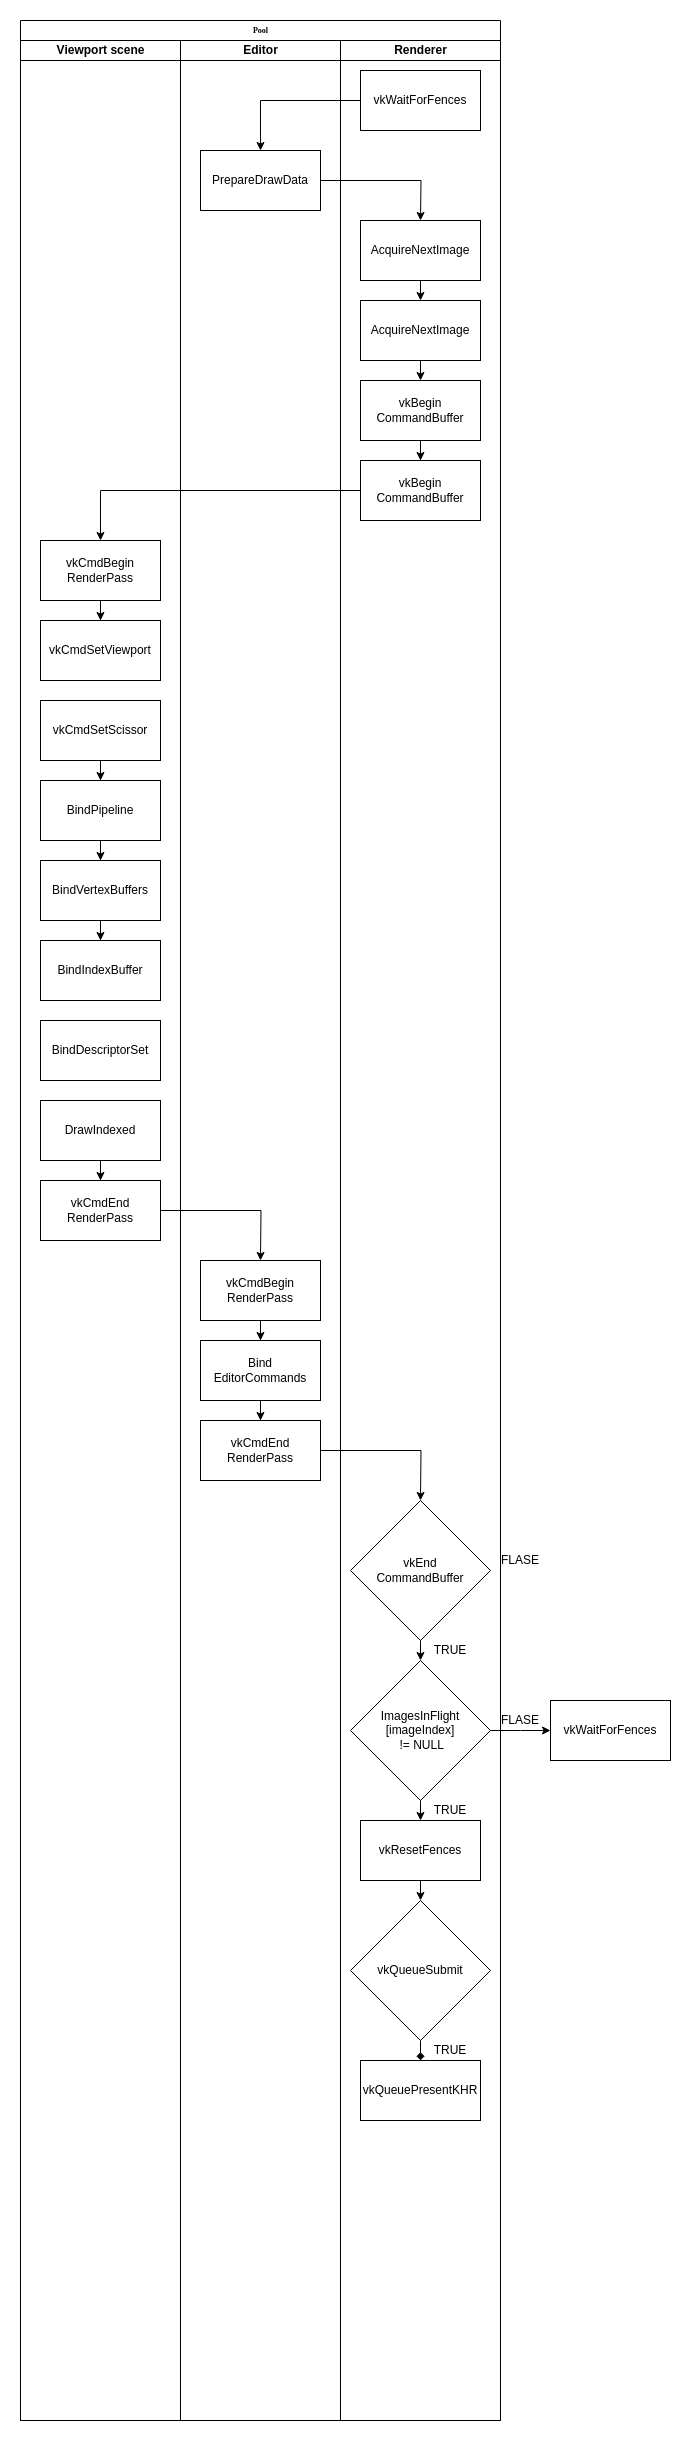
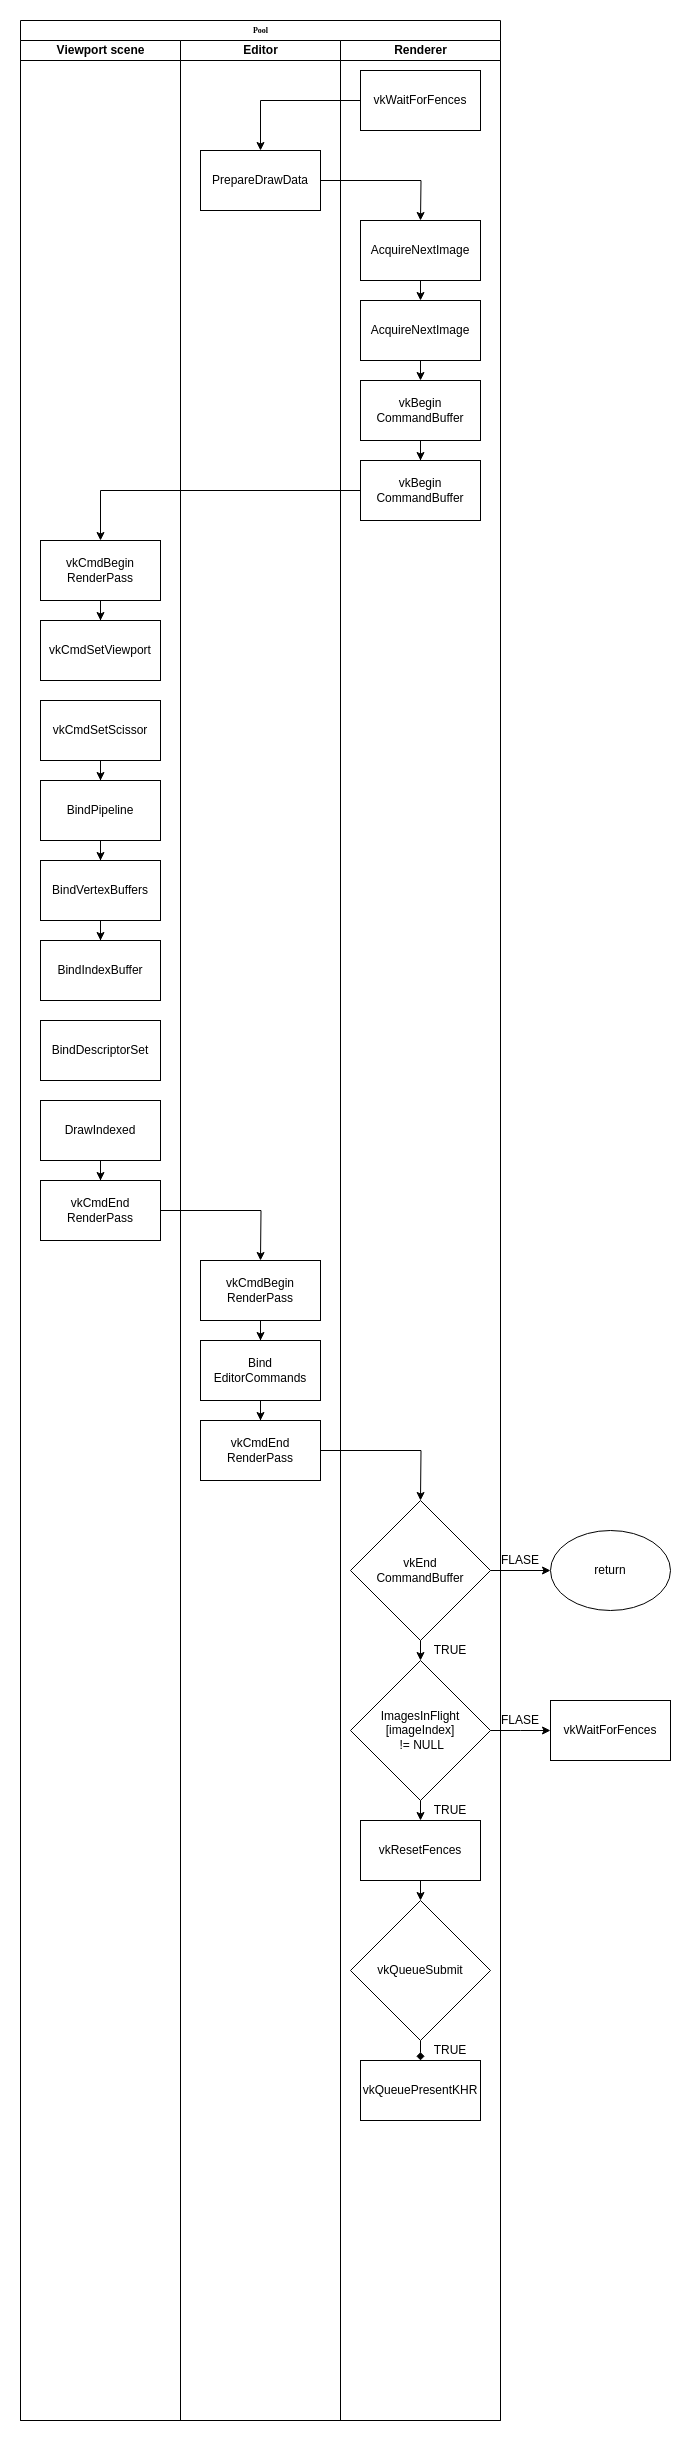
+ <mxCell id="56" style="edgeStyle=orthogonalEdgeStyle;rounded=0;orthogonalLoop=1;jettySize=auto;html=1;entryX=0;entryY=0.5;entryDx=0;entryDy=0;" edge="1" parent="1" source="44" target="55"><mxGeometry relative="1" as="geometry" /></mxCell>
+ <mxCell id="55" value="return" style="ellipse;whiteSpace=wrap;html=1;" vertex="1" parent="1"><mxGeometry x="550" y="1530" width="120" height="80" as="geometry" /></mxCell>
